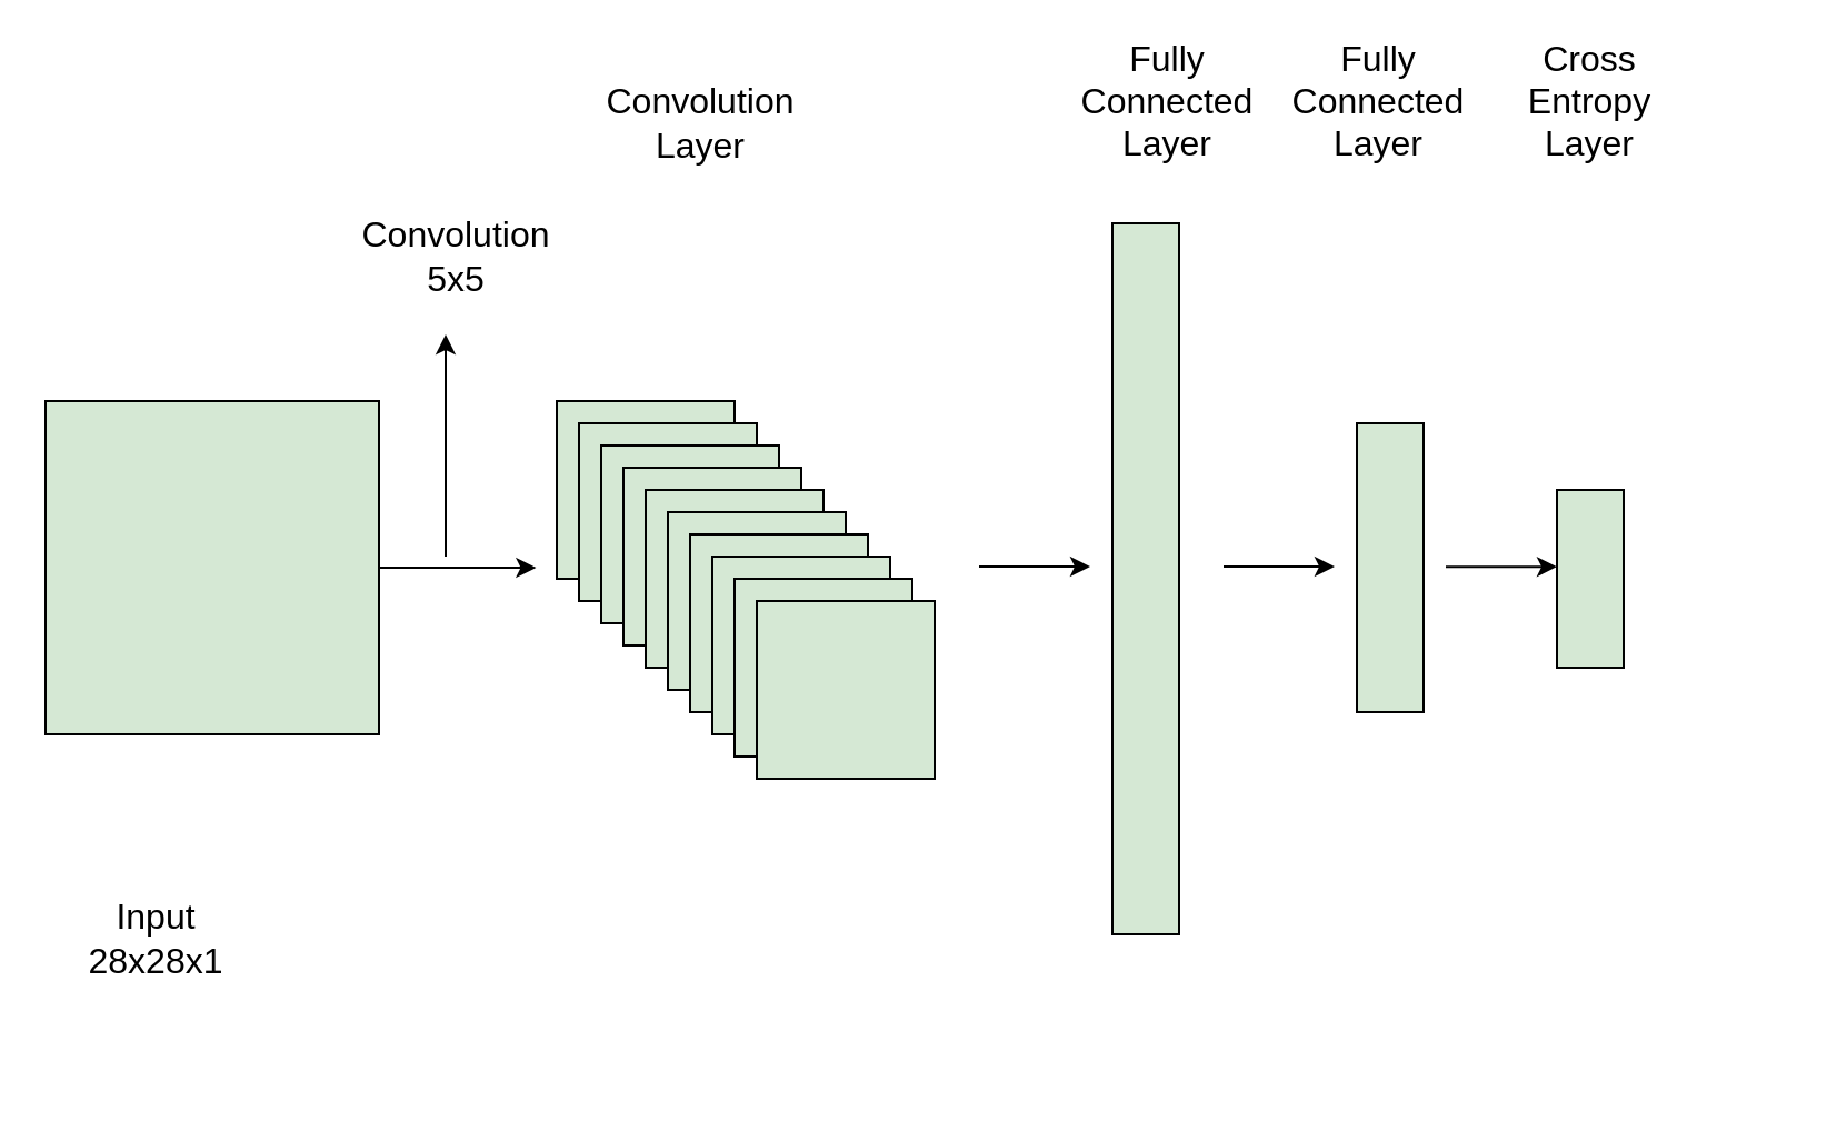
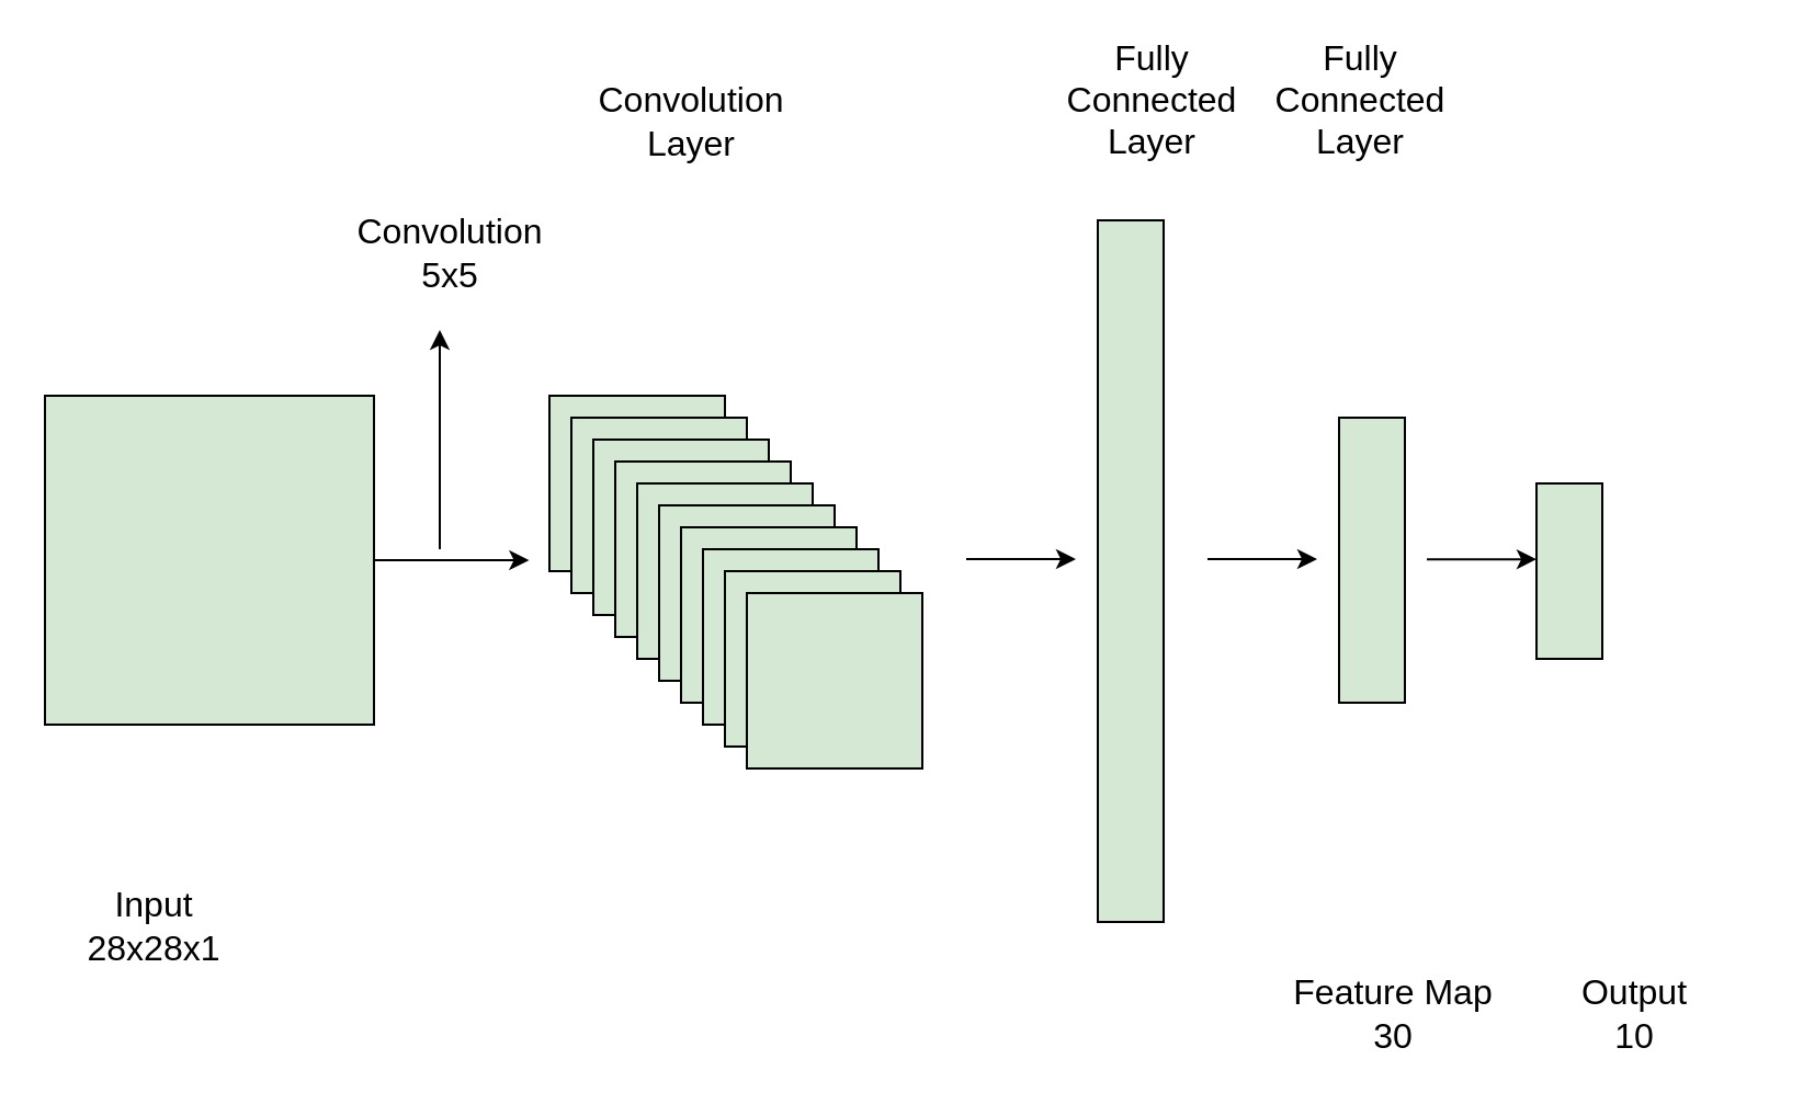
- <mxCell id="22" value="Cross Entropy Layer" style="text;html=1;strokeColor=none;fillColor=none;align=center;verticalAlign=middle;whiteSpace=wrap;rounded=0;fontSize=16;" vertex="1" parent="1"><mxGeometry x="675" y="20" width="80" height="50" as="geometry" /></mxCell>
+ <mxCell id="19" value="Feature Map&lt;br style=&quot;font-size: 16px&quot;&gt;30" style="text;html=1;strokeColor=none;fillColor=none;align=center;verticalAlign=middle;whiteSpace=wrap;rounded=0;fontSize=16;" vertex="1" parent="1"><mxGeometry x="580" y="437" width="110" height="50" as="geometry" /></mxCell>
+ <mxCell id="27" value="Output&lt;br&gt;10" style="text;html=1;strokeColor=none;fillColor=none;align=center;verticalAlign=middle;whiteSpace=wrap;rounded=0;fontSize=16;" vertex="1" parent="1"><mxGeometry x="690" y="437" width="110" height="50" as="geometry" /></mxCell>
